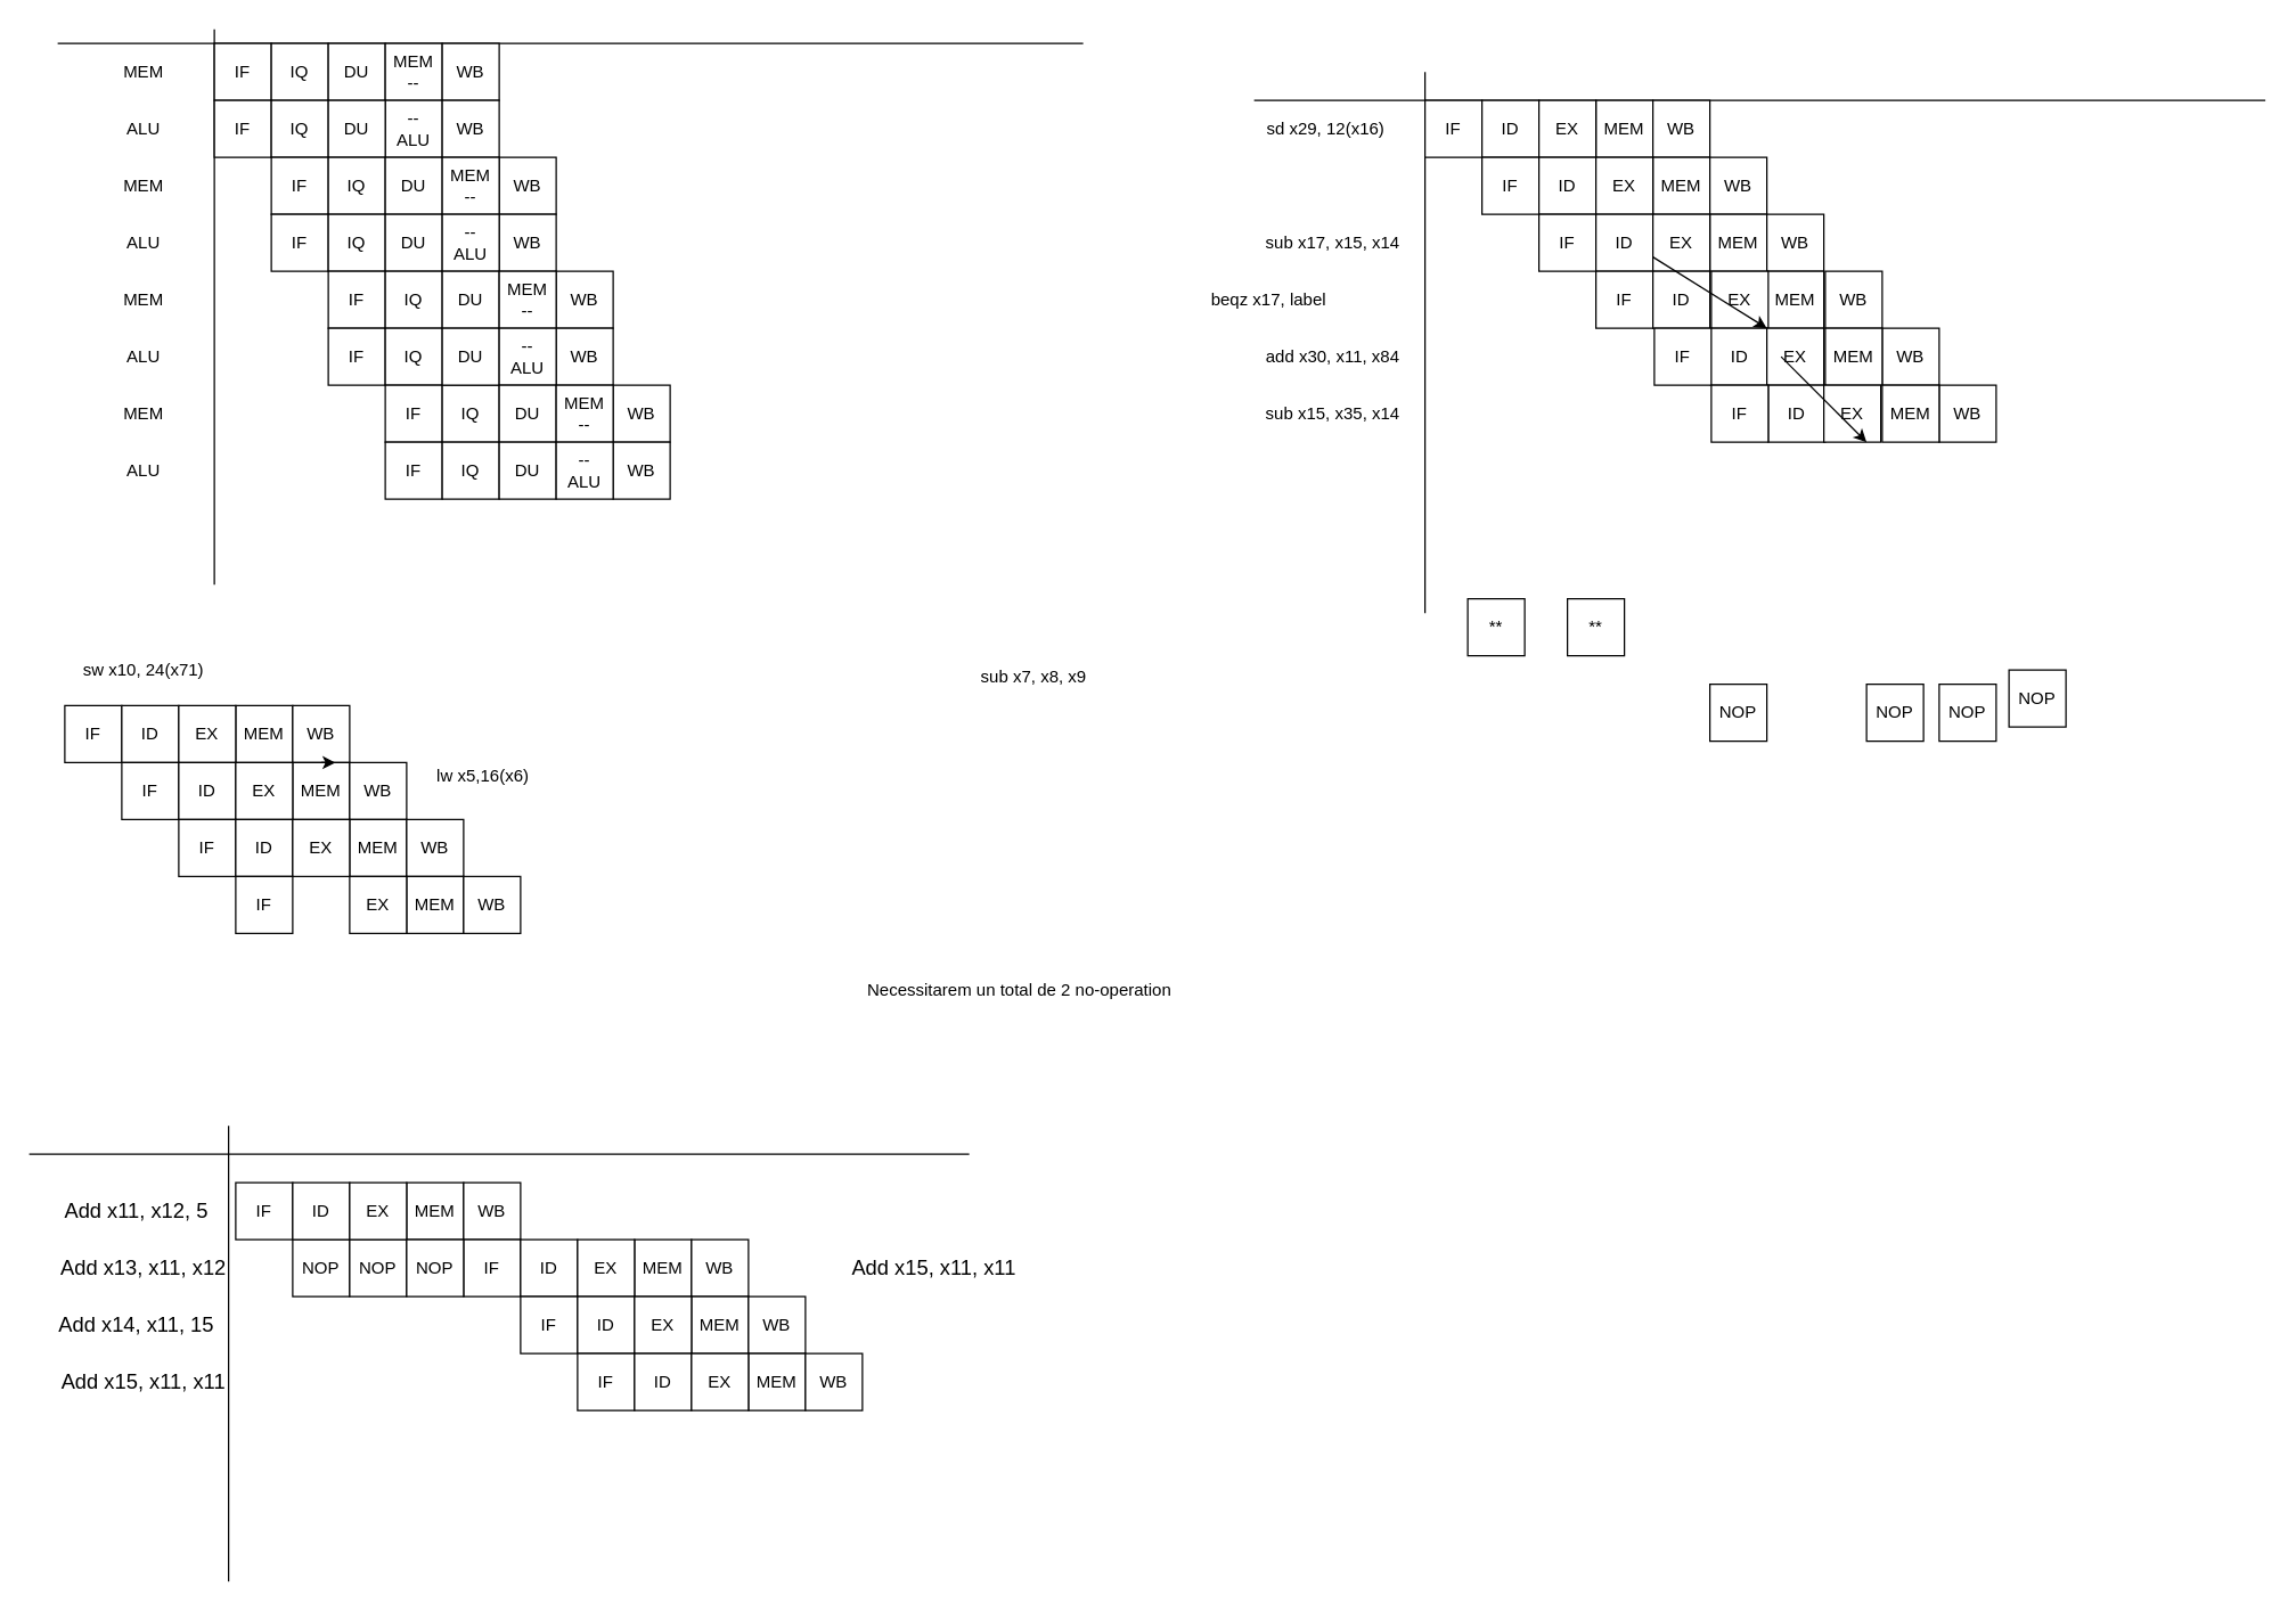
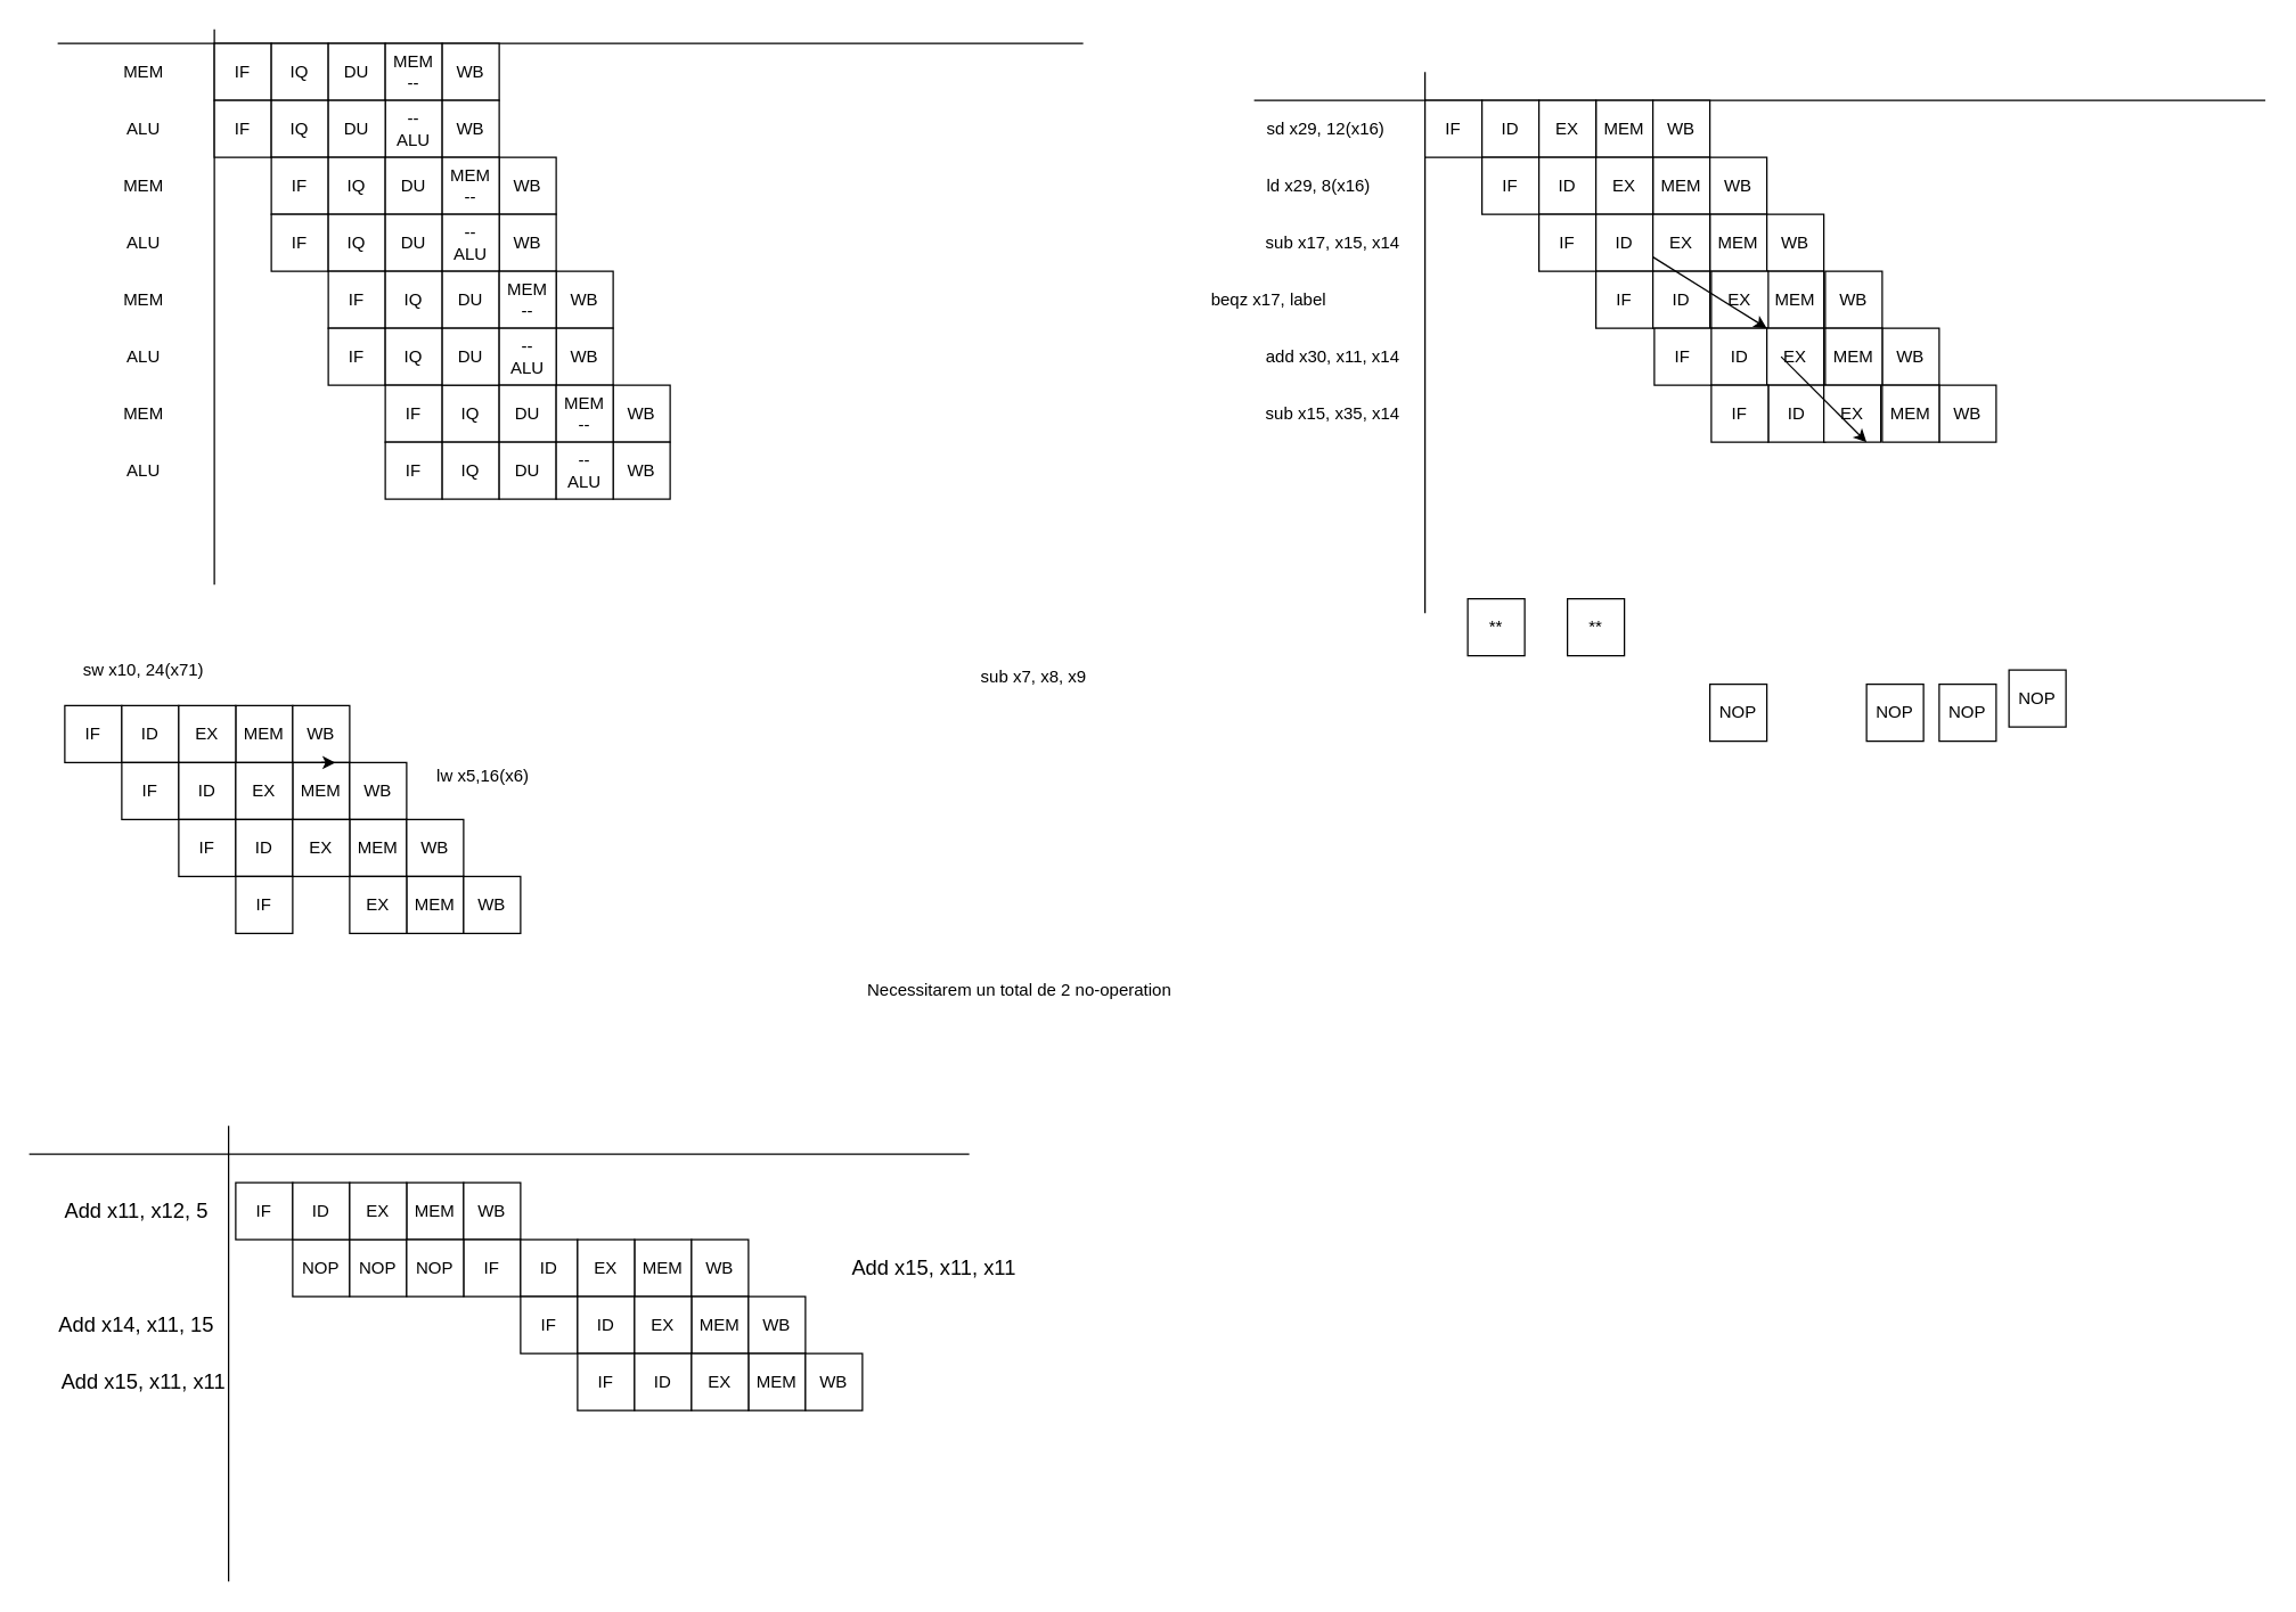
+ <mxCell id="109" value="ld x29, 8(x16)" style="text;html=1;align=center;verticalAlign=middle;resizable=0;points=[];autosize=1;" vertex="1" parent="1"><mxGeometry x="880" y="120" width="90" height="20" as="geometry" /></mxCell>
- <mxCell id="112" value="add x30, x11, x84" style="text;html=1;align=center;verticalAlign=middle;resizable=0;points=[];autosize=1;" vertex="1" parent="1"><mxGeometry x="880" y="240" width="110" height="20" as="geometry" /></mxCell>
+ <mxCell id="112" value="add x30, x11, x14" style="text;html=1;align=center;verticalAlign=middle;resizable=0;points=[];autosize=1;" vertex="1" parent="1"><mxGeometry x="880" y="240" width="110" height="20" as="geometry" /></mxCell>
- <mxCell id="83" value="&lt;span id=&quot;docs-internal-guid-8d54e87b-7fff-af58-7c5c-25fa1e7660c2&quot;&gt;&lt;span style=&quot;font-size: 11pt ; font-family: &amp;#34;arial&amp;#34; ; background-color: transparent ; vertical-align: baseline&quot;&gt;Add x13, x11, x12&lt;/span&gt;&lt;/span&gt;" style="text;html=1;align=center;verticalAlign=middle;resizable=0;points=[];autosize=1;" vertex="1" parent="1"><mxGeometry x="35" y="880" width="130" height="20" as="geometry" /></mxCell>
